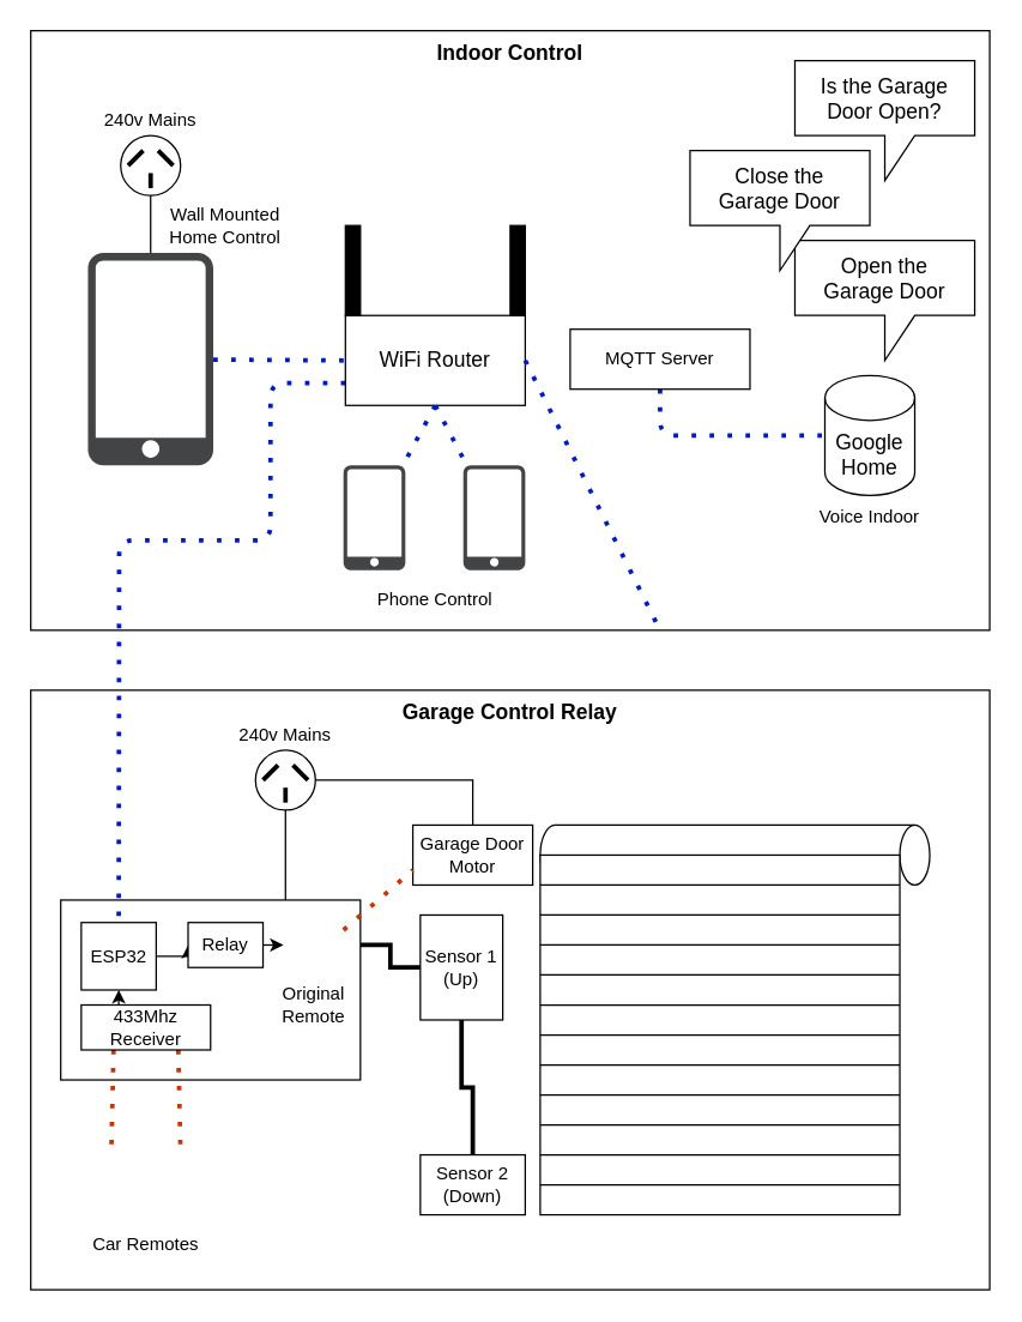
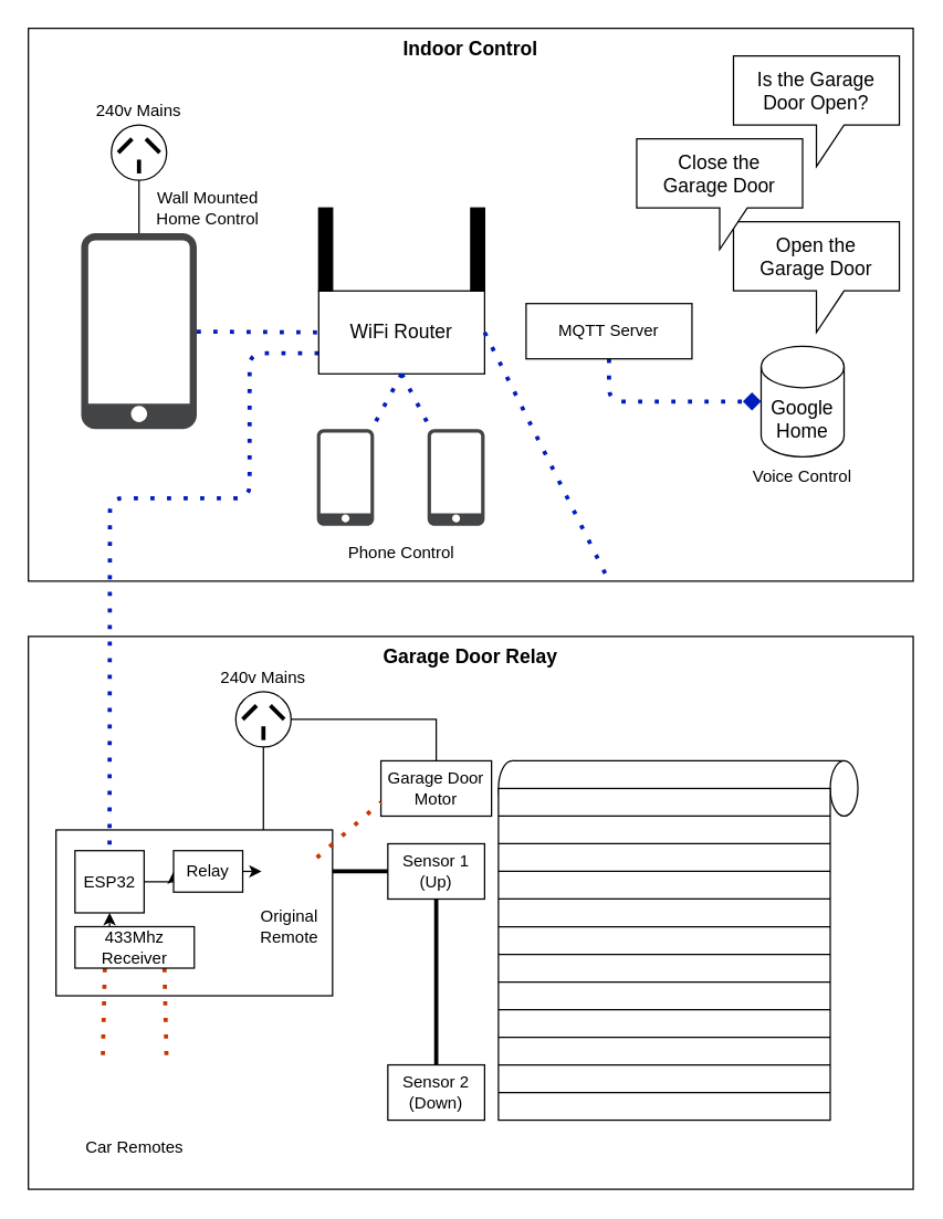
- <mxCell id="56" value="" style="endArrow=none;dashed=1;html=1;dashPattern=1 3;strokeWidth=3;entryX=0;entryY=0.5;entryDx=0;entryDy=0;exitX=0.5;exitY=1;exitDx=0;exitDy=0;entryPerimeter=0;strokeColor=#001DBC;fillColor=#0050ef;" parent="1" source="66" target="49" edge="1"><mxGeometry width="50" height="50" relative="1" as="geometry"><mxPoint x="859" y="0" as="sourcePoint" /><mxPoint x="1059" y="0" as="targetPoint" /><Array as="points"><mxPoint x="440" y="290" /></Array></mxGeometry></mxCell>
+ <mxCell id="56" value="" style="endArrow=diamond;dashed=1;html=1;dashPattern=1 3;strokeWidth=3;entryX=0;entryY=0.5;entryDx=0;entryDy=0;exitX=0.5;exitY=1;exitDx=0;exitDy=0;entryPerimeter=0;strokeColor=#001DBC;fillColor=#0050ef;" parent="1" source="66" target="49" edge="1"><mxGeometry width="50" height="50" relative="1" as="geometry"><mxPoint x="859" y="0" as="sourcePoint" /><mxPoint x="1059" y="0" as="targetPoint" /><Array as="points"><mxPoint x="440" y="290" /></Array></mxGeometry></mxCell>
- <mxCell id="63" value="Voice Indoor" style="text;html=1;strokeColor=none;fillColor=none;align=center;verticalAlign=middle;whiteSpace=wrap;rounded=0;" parent="1" vertex="1"><mxGeometry x="540" y="335" width="80" height="20" as="geometry" /></mxCell>
+ <mxCell id="63" value="Voice Control" style="text;html=1;strokeColor=none;fillColor=none;align=center;verticalAlign=middle;whiteSpace=wrap;rounded=0;" parent="1" vertex="1"><mxGeometry x="540" y="335" width="80" height="20" as="geometry" /></mxCell>
- <mxCell id="4" value="Garage Control Relay" style="rounded=0;whiteSpace=wrap;html=1;verticalAlign=top;fontStyle=1;fontSize=14;" parent="1" vertex="1"><mxGeometry x="20" y="460" width="640" height="400" as="geometry" /></mxCell>
+ <mxCell id="4" value="Garage Door Relay" style="rounded=0;whiteSpace=wrap;html=1;verticalAlign=top;fontStyle=1;fontSize=14;" parent="1" vertex="1"><mxGeometry x="20" y="460" width="640" height="400" as="geometry" /></mxCell>
- <mxCell id="24" value="Sensor 1&lt;br&gt;(Up)" style="rounded=0;whiteSpace=wrap;html=1;" parent="1" vertex="1"><mxGeometry x="280" y="610" width="55" height="70" as="geometry" /></mxCell>
+ <mxCell id="24" value="Sensor 1&lt;br&gt;(Up)" style="rounded=0;whiteSpace=wrap;html=1;" parent="1" vertex="1"><mxGeometry x="280" y="610" width="70" height="40" as="geometry" /></mxCell>
